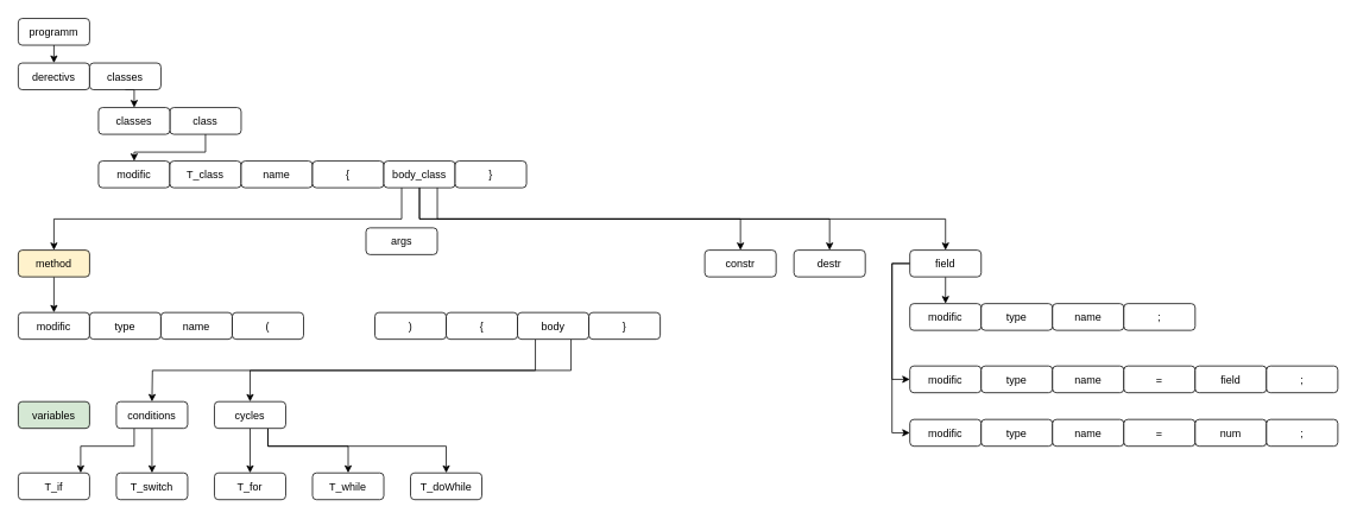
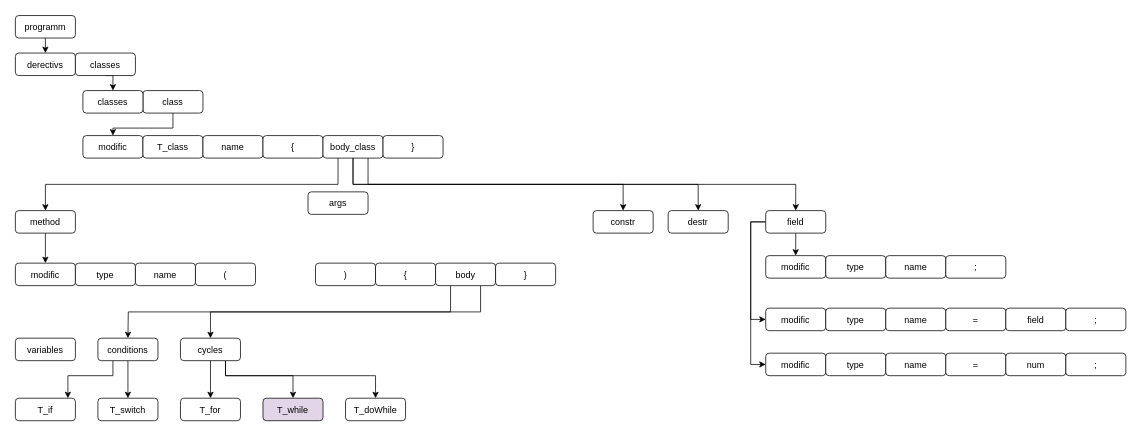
- <mxCell id="22" value="&lt;p style=&quot;line-height: 100%&quot;&gt;method&lt;/p&gt;" style="rounded=1;whiteSpace=wrap;html=1;fillColor=#fff2cc;" vertex="1" parent="1"><mxGeometry x="20" y="280" width="80" height="30" as="geometry" /></mxCell>
+ <mxCell id="22" value="&lt;p style=&quot;line-height: 100%&quot;&gt;method&lt;/p&gt;" style="rounded=1;whiteSpace=wrap;html=1;" vertex="1" parent="1"><mxGeometry x="20" y="280" width="80" height="30" as="geometry" /></mxCell>
- <mxCell id="52" value="&lt;p style=&quot;line-height: 100%&quot;&gt;variables&lt;/p&gt;" style="rounded=1;whiteSpace=wrap;html=1;fillColor=#d5e8d4;" vertex="1" parent="1"><mxGeometry x="20" y="450" width="80" height="30" as="geometry" /></mxCell>
+ <mxCell id="52" value="&lt;p style=&quot;line-height: 100%&quot;&gt;variables&lt;/p&gt;" style="rounded=1;whiteSpace=wrap;html=1;" vertex="1" parent="1"><mxGeometry x="20" y="450" width="80" height="30" as="geometry" /></mxCell>
- <mxCell id="66" value="&lt;p style=&quot;line-height: 100%&quot;&gt;T_while&lt;/p&gt;" style="rounded=1;whiteSpace=wrap;html=1;" vertex="1" parent="1"><mxGeometry x="350" y="530" width="80" height="30" as="geometry" /></mxCell>
+ <mxCell id="66" value="&lt;p style=&quot;line-height: 100%&quot;&gt;T_while&lt;/p&gt;" style="rounded=1;whiteSpace=wrap;html=1;fillColor=#e1d5e7;" vertex="1" parent="1"><mxGeometry x="350" y="530" width="80" height="30" as="geometry" /></mxCell>
